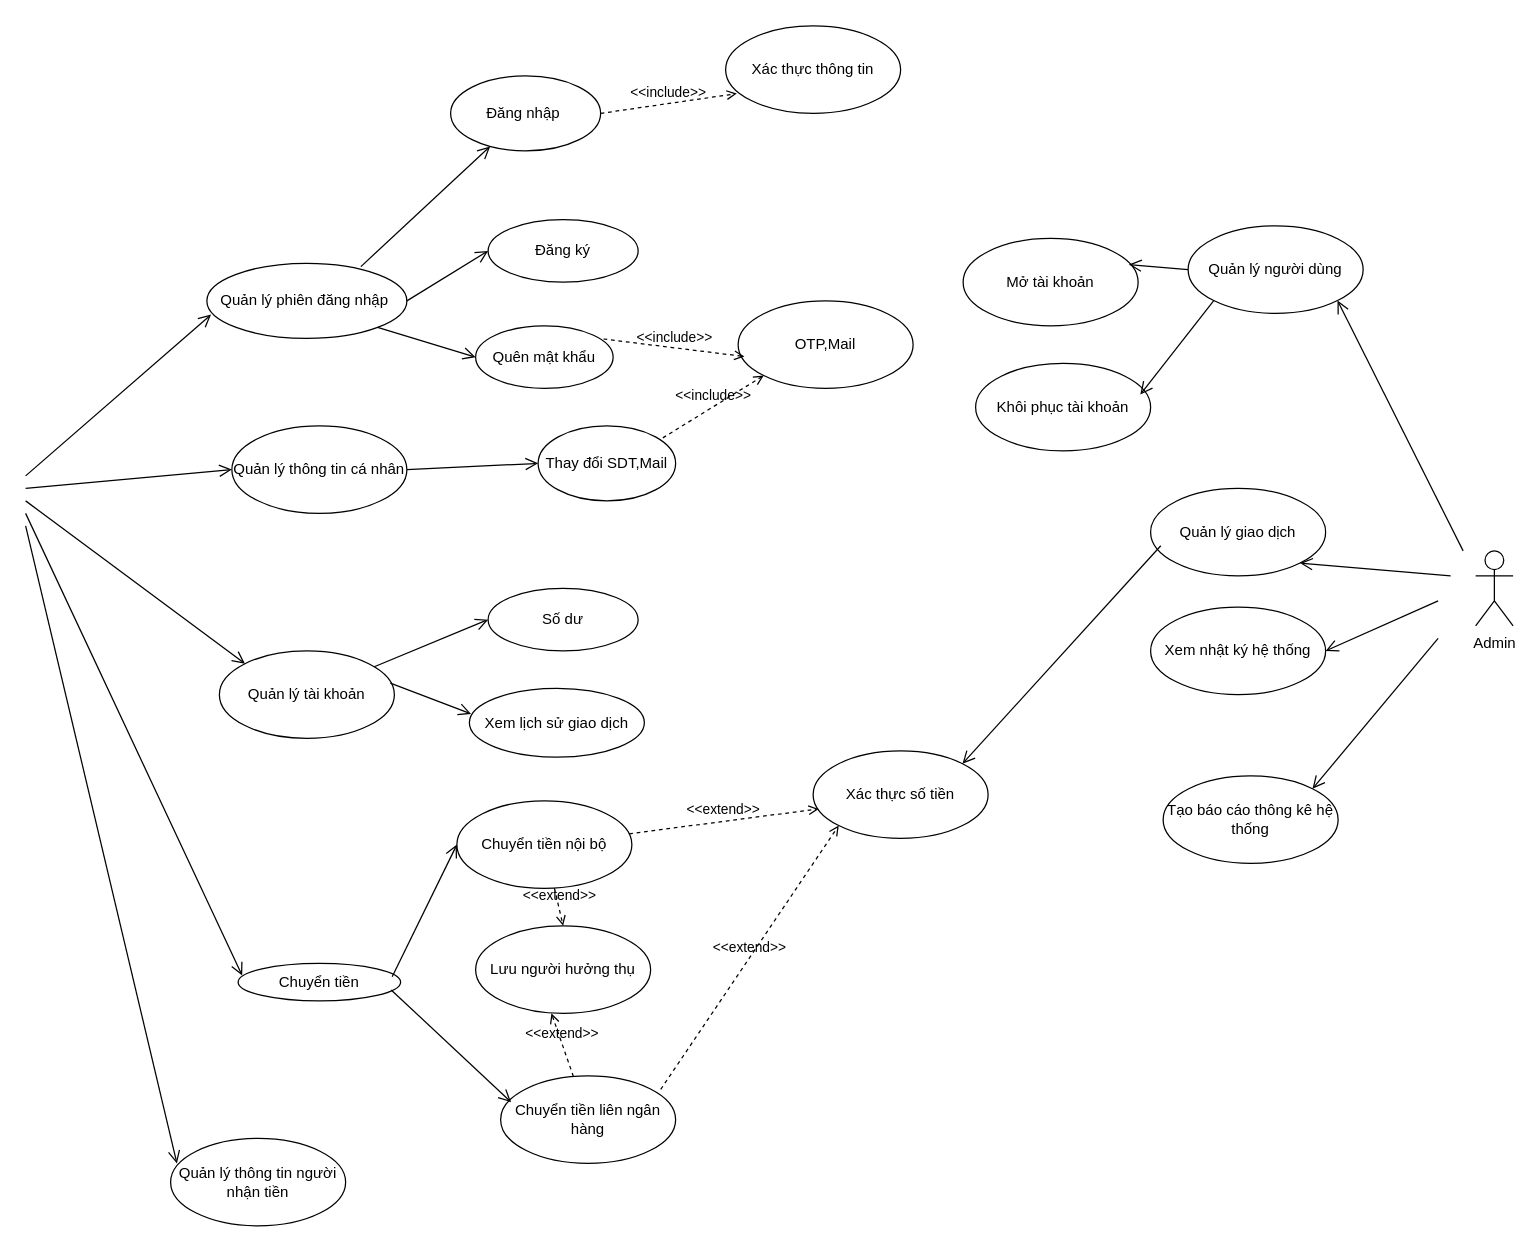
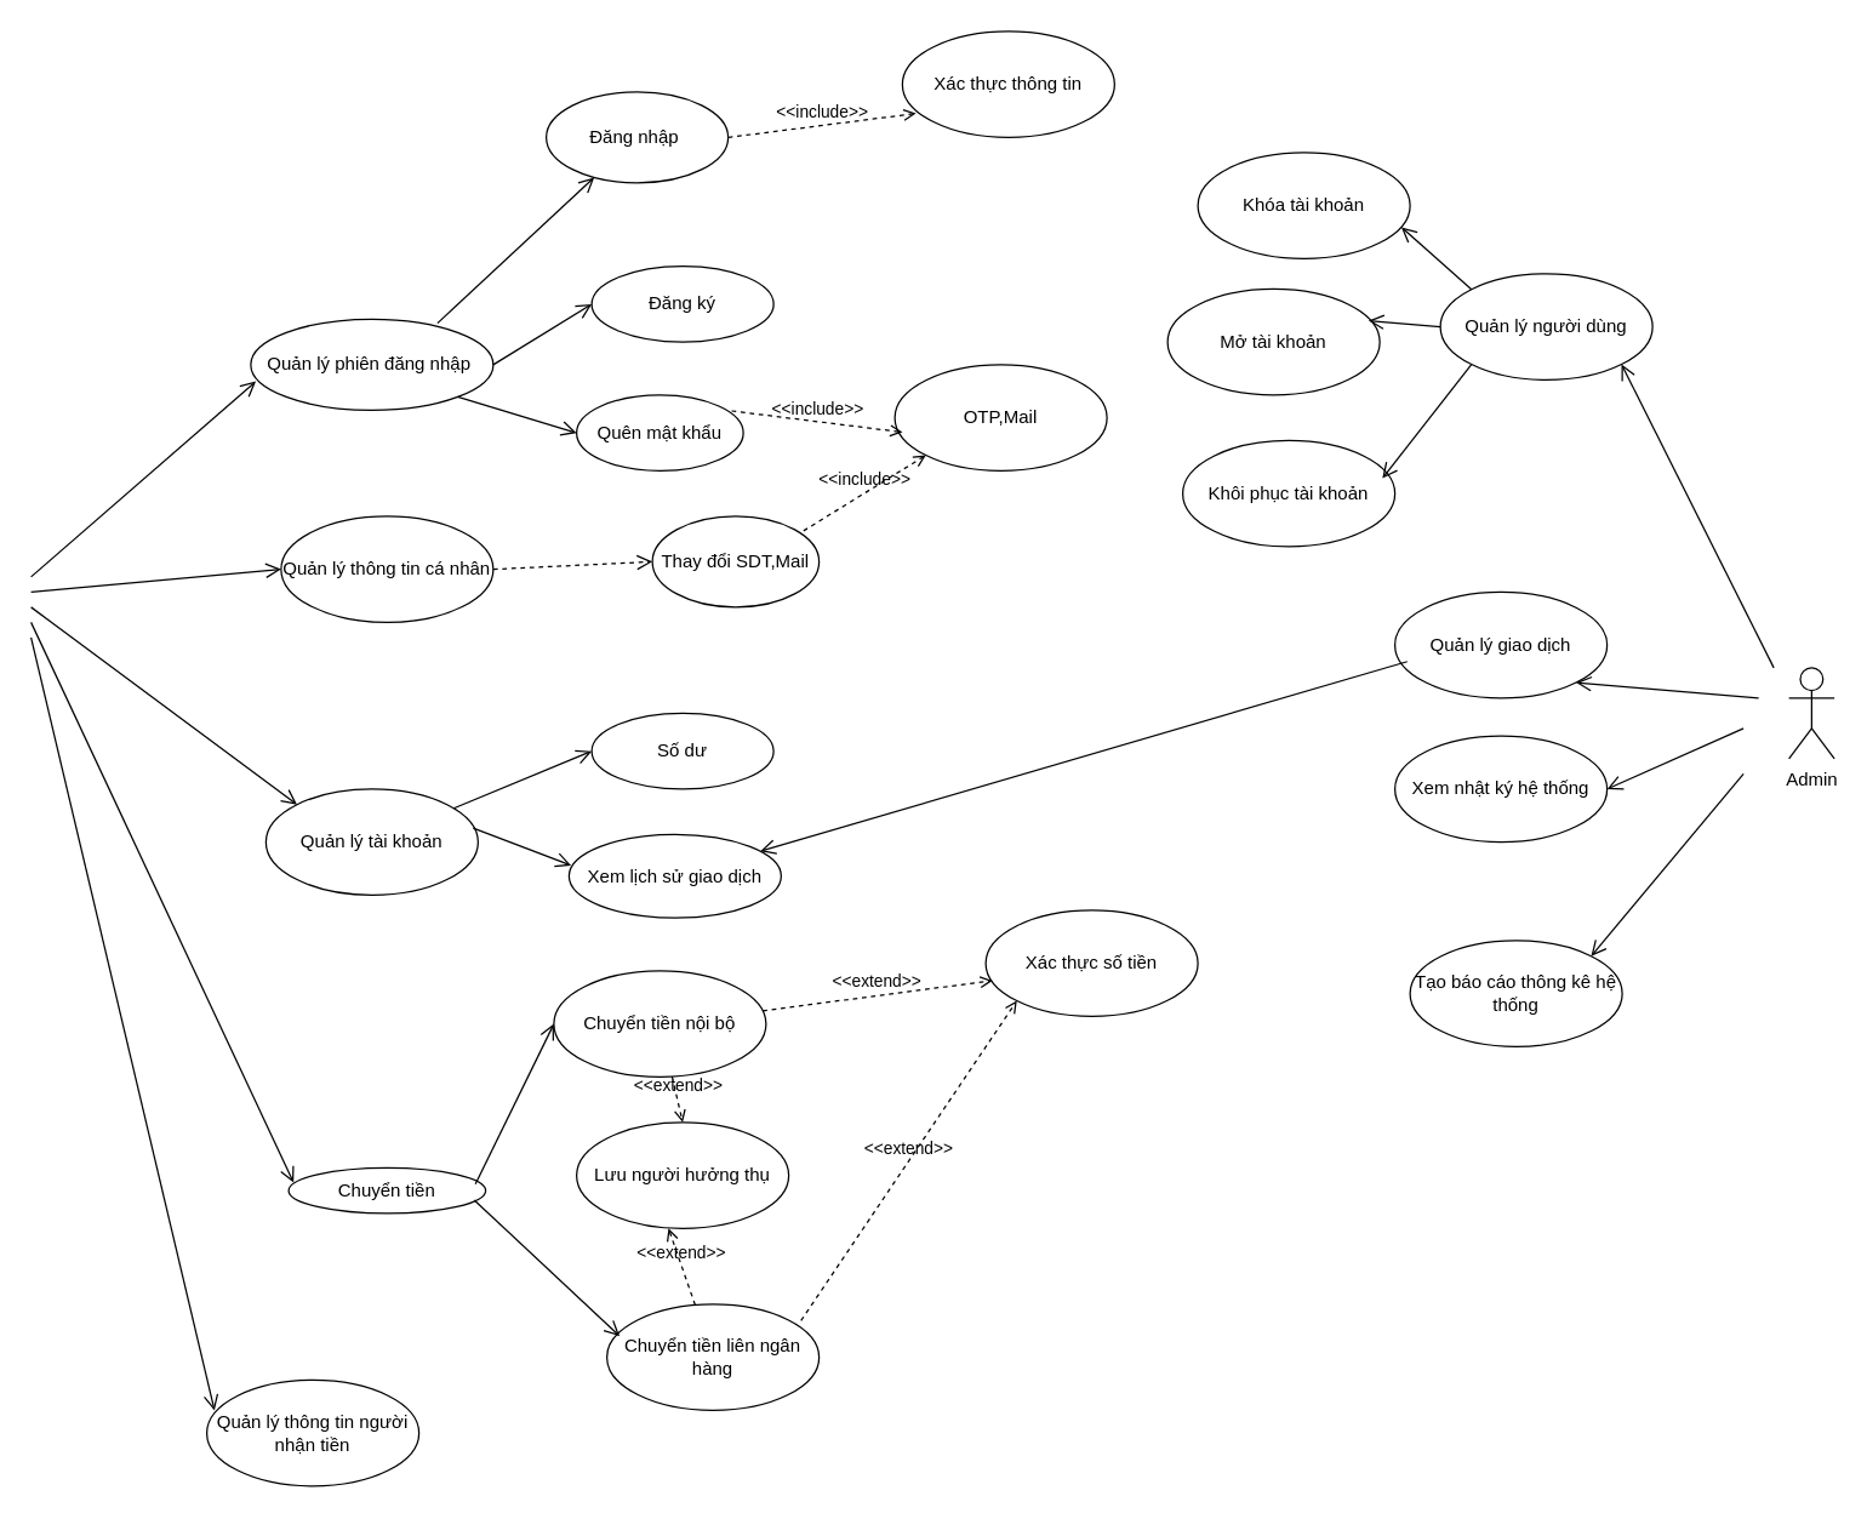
- <mxCell id="35" value="Xác thực thông tin" style="ellipse;whiteSpace=wrap;html=1;" vertex="1" parent="1"><mxGeometry x="580" y="20" width="140" height="70" as="geometry" /></mxCell>
+ <mxCell id="35" value="Xác thực thông tin" style="ellipse;whiteSpace=wrap;html=1;" vertex="1" parent="1"><mxGeometry x="595" y="20" width="140" height="70" as="geometry" /></mxCell>
+ <mxCell id="45" value="Khóa tài khoản" style="ellipse;whiteSpace=wrap;html=1;" vertex="1" parent="1"><mxGeometry x="790" y="100" width="140" height="70" as="geometry" /></mxCell>
+ <mxCell id="48" value="" style="endArrow=open;startArrow=none;endFill=0;startFill=0;endSize=8;html=1;verticalAlign=bottom;labelBackgroundColor=none;strokeWidth=1;rounded=0;entryX=0.959;entryY=0.704;entryDx=0;entryDy=0;entryPerimeter=0;exitX=0;exitY=0;exitDx=0;exitDy=0;" edge="1" parent="1" source="7" target="45"><mxGeometry width="160" relative="1" as="geometry"><mxPoint x="970" y="200" as="sourcePoint" /><mxPoint x="1110" y="320" as="targetPoint" /></mxGeometry></mxCell>
- <mxCell id="40" value="" style="endArrow=open;startArrow=none;endFill=0;startFill=0;endSize=8;html=1;verticalAlign=bottom;labelBackgroundColor=none;strokeWidth=1;rounded=0;entryX=0;entryY=0.5;entryDx=0;entryDy=0;exitX=1;exitY=0.5;exitDx=0;exitDy=0;" edge="1" parent="1" source="21" target="39"><mxGeometry width="160" relative="1" as="geometry"><mxPoint x="350" y="290" as="sourcePoint" /><mxPoint x="438" y="334" as="targetPoint" /></mxGeometry></mxCell>
+ <mxCell id="40" value="" style="endArrow=open;startArrow=none;endFill=0;startFill=0;endSize=8;html=1;verticalAlign=bottom;labelBackgroundColor=none;strokeWidth=1;rounded=0;entryX=0;entryY=0.5;entryDx=0;entryDy=0;exitX=1;exitY=0.5;exitDx=0;exitDy=0;dashed=1;" edge="1" parent="1" source="21" target="39"><mxGeometry width="160" relative="1" as="geometry"><mxPoint x="350" y="290" as="sourcePoint" /><mxPoint x="438" y="334" as="targetPoint" /></mxGeometry></mxCell>
- <mxCell id="52" value="" style="endArrow=open;startArrow=none;endFill=0;startFill=0;endSize=8;html=1;verticalAlign=bottom;labelBackgroundColor=none;strokeWidth=1;rounded=0;entryX=1;entryY=0;entryDx=0;entryDy=0;exitX=0.058;exitY=0.656;exitDx=0;exitDy=0;exitPerimeter=0;" edge="1" parent="1" source="8" target="51"><mxGeometry width="160" relative="1" as="geometry"><mxPoint x="998" y="280" as="sourcePoint" /><mxPoint x="940" y="355" as="targetPoint" /></mxGeometry></mxCell>
+ <mxCell id="52" value="" style="endArrow=open;startArrow=none;endFill=0;startFill=0;endSize=8;html=1;verticalAlign=bottom;labelBackgroundColor=none;strokeWidth=1;rounded=0;exitX=0.058;exitY=0.656;exitDx=0;exitDy=0;exitPerimeter=0;" edge="1" parent="1" source="8" target="16"><mxGeometry width="160" relative="1" as="geometry"><mxPoint x="998" y="280" as="sourcePoint" /><mxPoint x="940" y="355" as="targetPoint" /></mxGeometry></mxCell>
